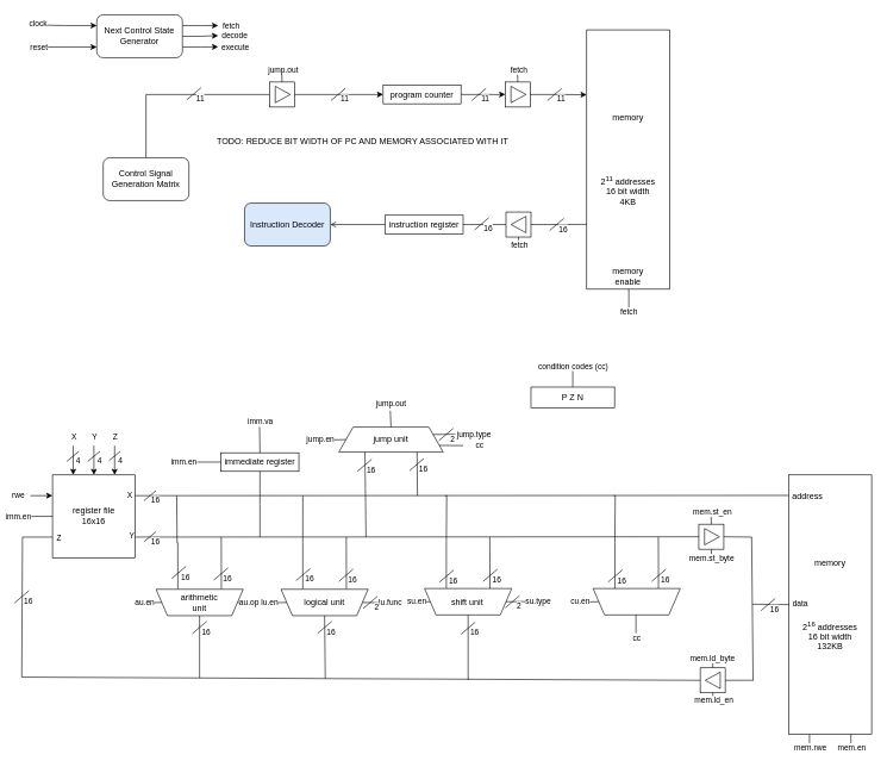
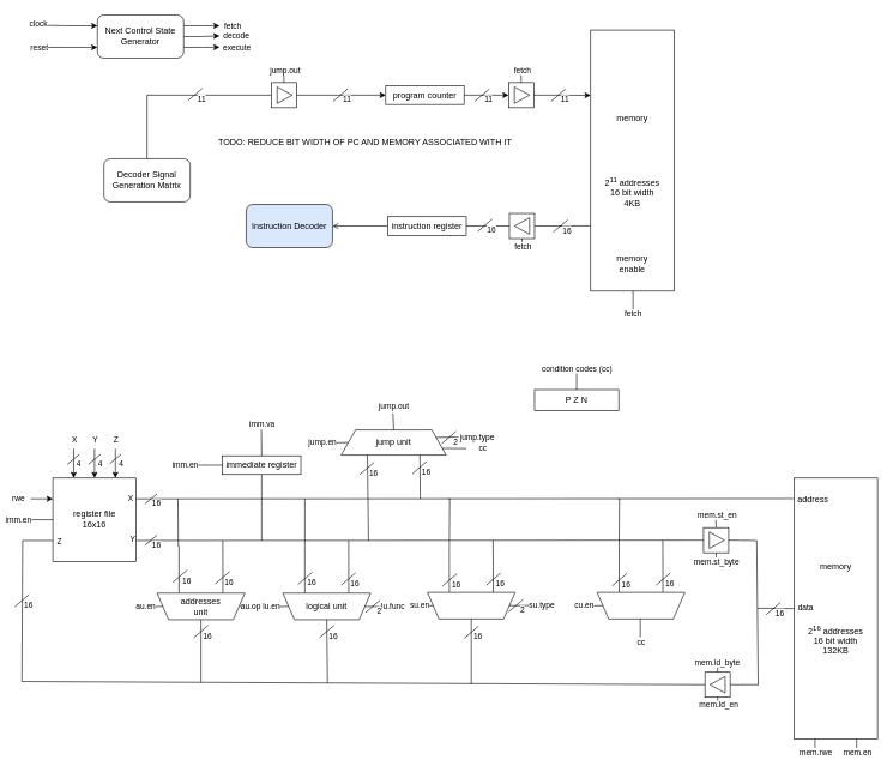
- <mxCell id="122" value="Control Signal Generation Matrix" style="rounded=1;whiteSpace=wrap;html=1;" vertex="1" parent="1"><mxGeometry x="144" y="220" width="120" height="60" as="geometry" /></mxCell>
+ <mxCell id="122" value="Decoder Signal Generation Matrix" style="rounded=1;whiteSpace=wrap;html=1;" vertex="1" parent="1"><mxGeometry x="144" y="220" width="120" height="60" as="geometry" /></mxCell>
- <mxCell id="118" value="memory enable" style="text;html=1;align=center;verticalAlign=middle;whiteSpace=wrap;rounded=0;" vertex="1" parent="1"><mxGeometry x="849" y="371" width="60" height="30" as="geometry" /></mxCell>
+ <mxCell id="118" value="memory enable" style="text;html=1;align=center;verticalAlign=middle;whiteSpace=wrap;rounded=0;" vertex="1" parent="1"><mxGeometry x="849" y="351" width="60" height="30" as="geometry" /></mxCell>
- <mxCell id="70" value="shift unit" style="text;html=1;align=center;verticalAlign=middle;whiteSpace=wrap;rounded=0;" parent="1" vertex="1"><mxGeometry x="624" y="826.5" width="60" height="30" as="geometry" /></mxCell>
- <mxCell id="58" value="arithmetic unit" style="text;html=1;align=center;verticalAlign=middle;whiteSpace=wrap;rounded=0;" parent="1" vertex="1"><mxGeometry x="249" y="827.5" width="60" height="30" as="geometry" /></mxCell>
+ <mxCell id="58" value="addresses unit" style="text;html=1;align=center;verticalAlign=middle;whiteSpace=wrap;rounded=0;" parent="1" vertex="1"><mxGeometry x="249" y="827.5" width="60" height="30" as="geometry" /></mxCell>
